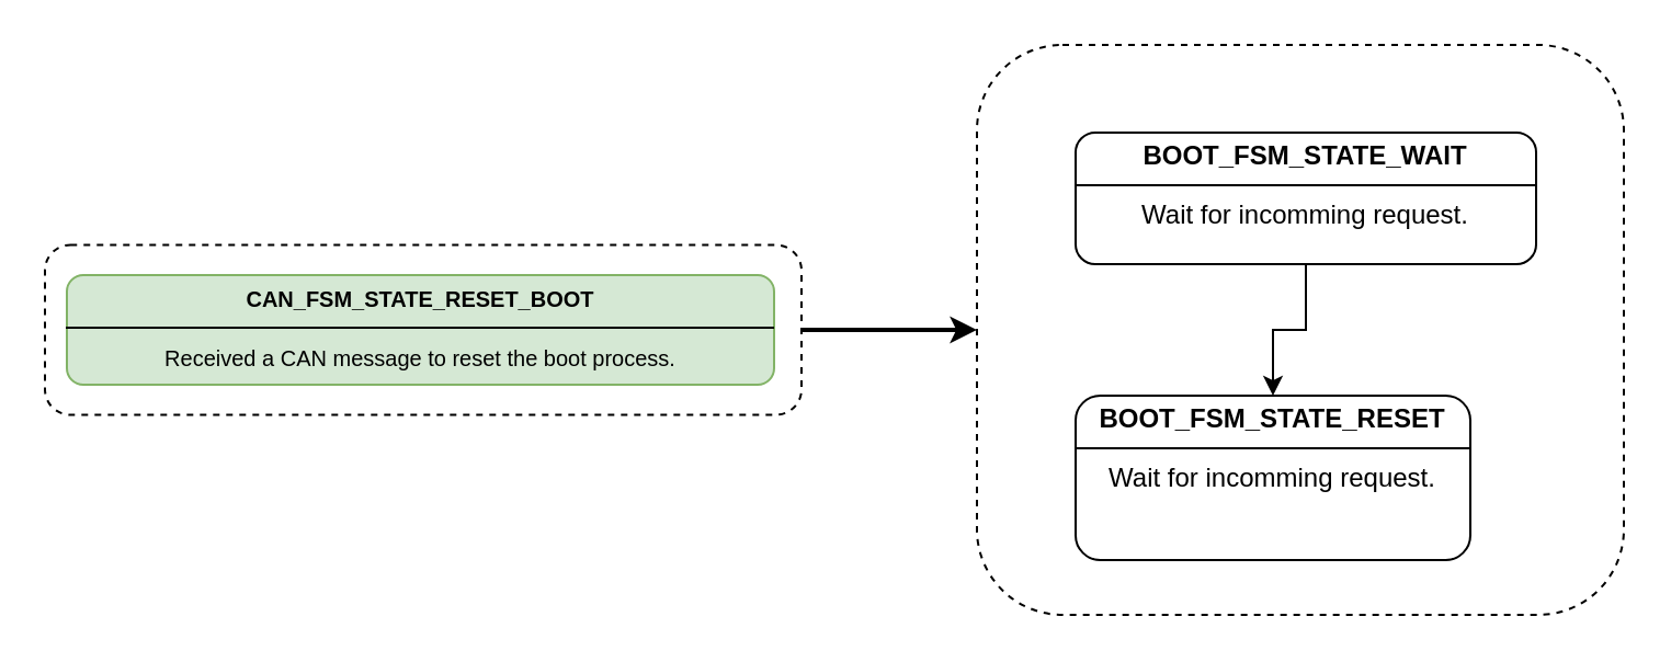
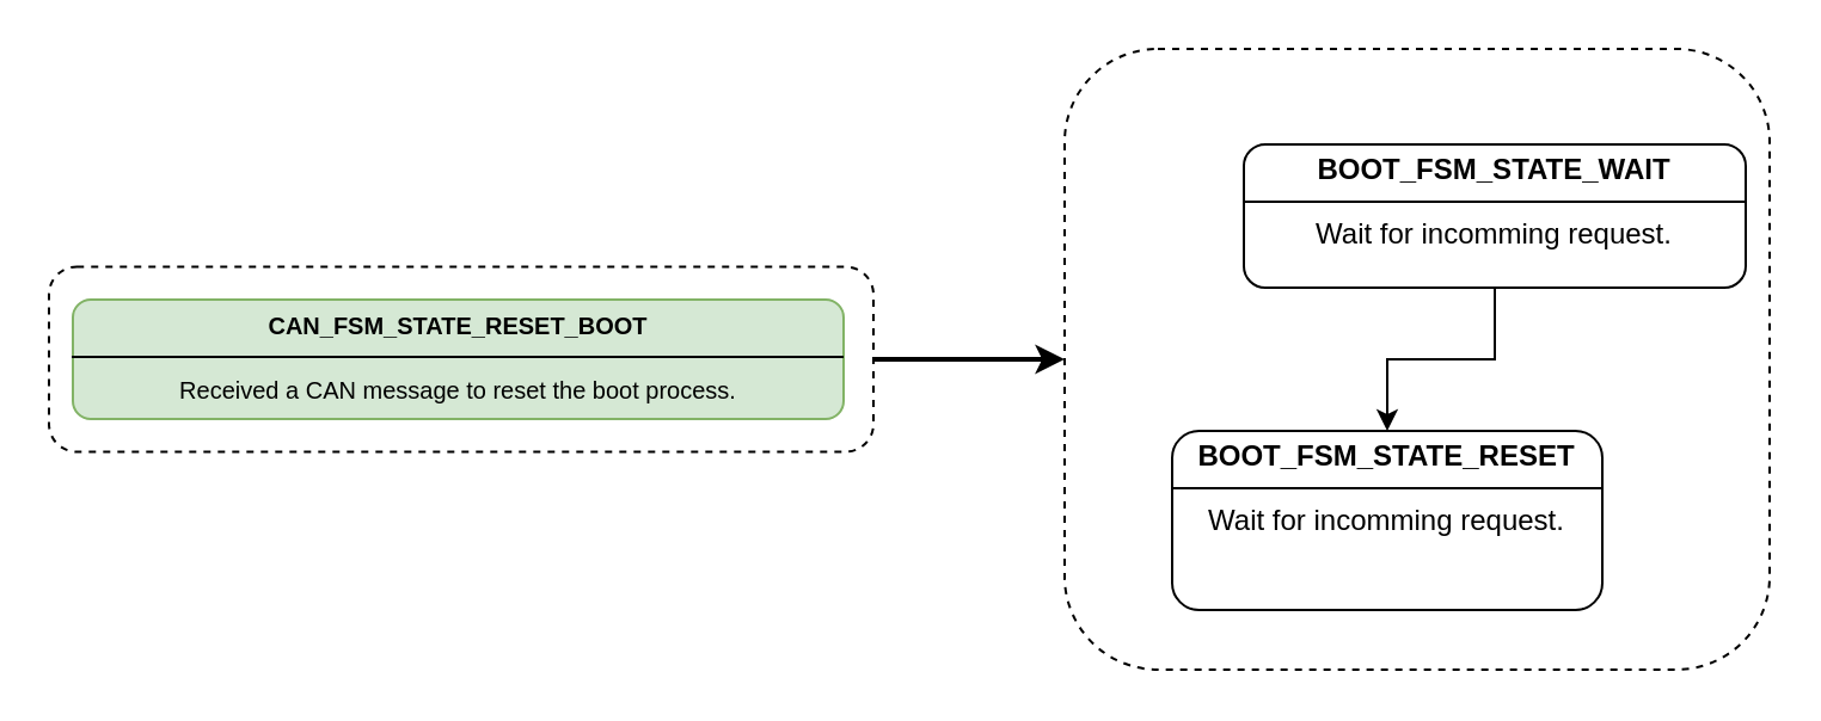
- <mxCell id="7" value="&lt;p style=&quot;margin:0px;margin-top:4px;text-align:center;&quot;&gt;&lt;b&gt;BOOT_FSM_STATE_WAIT&lt;/b&gt;&lt;br&gt;&lt;/p&gt;&lt;hr size=&quot;1&quot; style=&quot;border-style:solid;&quot;&gt;&lt;div style=&quot;text-align: center; height: 2px;&quot;&gt;Wait for incomming request.&lt;/div&gt;" style="verticalAlign=top;align=left;overflow=fill;html=1;whiteSpace=wrap;rounded=1;" parent="1" vertex="1"><mxGeometry x="490" y="60" width="210" height="60" as="geometry" /></mxCell>
+ <mxCell id="7" value="&lt;p style=&quot;margin:0px;margin-top:4px;text-align:center;&quot;&gt;&lt;b&gt;BOOT_FSM_STATE_WAIT&lt;/b&gt;&lt;br&gt;&lt;/p&gt;&lt;hr size=&quot;1&quot; style=&quot;border-style:solid;&quot;&gt;&lt;div style=&quot;text-align: center; height: 2px;&quot;&gt;Wait for incomming request.&lt;/div&gt;" style="verticalAlign=top;align=left;overflow=fill;html=1;whiteSpace=wrap;rounded=1;" parent="1" vertex="1"><mxGeometry x="520" y="60" width="210" height="60" as="geometry" /></mxCell>
